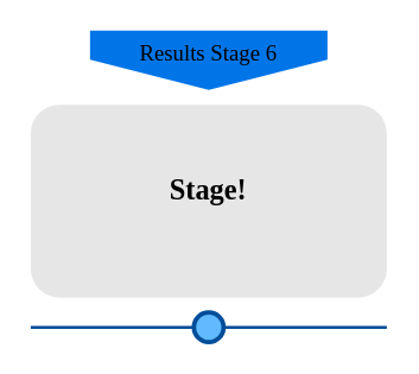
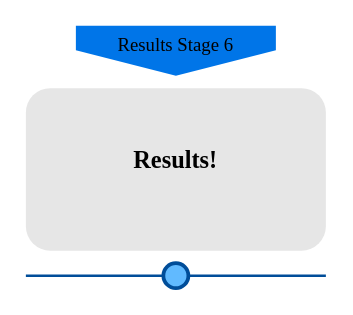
- <mxCell id="2" value="&lt;h2&gt;&lt;font face=&quot;serif&quot;&gt;&lt;br&gt;&lt;/font&gt;&lt;/h2&gt;&lt;h2&gt;&lt;font face=&quot;serif&quot;&gt;Stage!&lt;/font&gt;&lt;/h2&gt;" style="text;html=1;spacing=5;spacingTop=-20;whiteSpace=wrap;overflow=hidden;strokeColor=none;strokeWidth=3;fillColor=#E6E6E6;fontSize=13;fontColor=#000000;align=center;rounded=1;" vertex="1" parent="1"><mxGeometry x="20" y="70" width="240" height="130" as="geometry" /></mxCell>
+ <mxCell id="2" value="&lt;h2&gt;&lt;font face=&quot;serif&quot;&gt;&lt;br&gt;&lt;/font&gt;&lt;/h2&gt;&lt;h2&gt;&lt;font face=&quot;serif&quot;&gt;Results!&lt;/font&gt;&lt;/h2&gt;" style="text;html=1;spacing=5;spacingTop=-20;whiteSpace=wrap;overflow=hidden;strokeColor=none;strokeWidth=3;fillColor=#E6E6E6;fontSize=13;fontColor=#000000;align=center;rounded=1;" vertex="1" parent="1"><mxGeometry x="20" y="70" width="240" height="130" as="geometry" /></mxCell>
